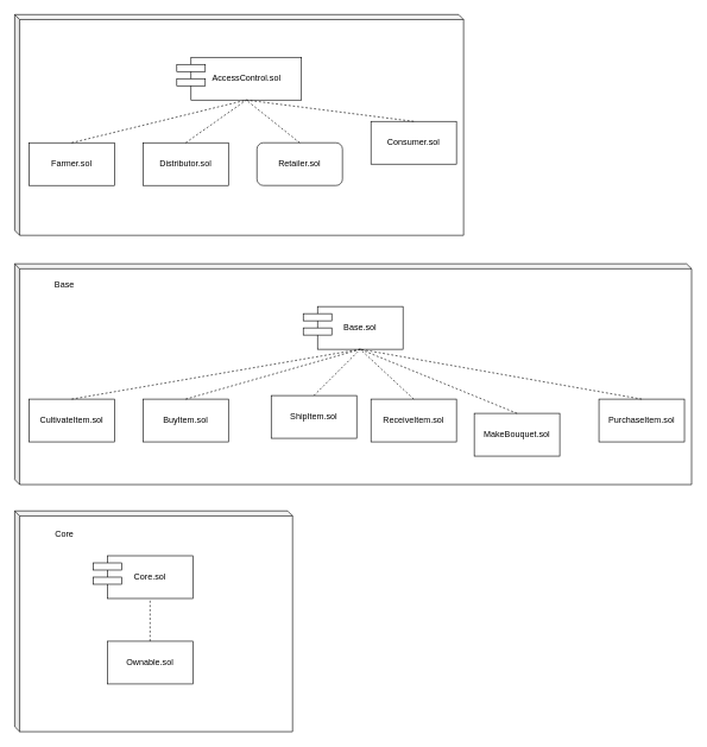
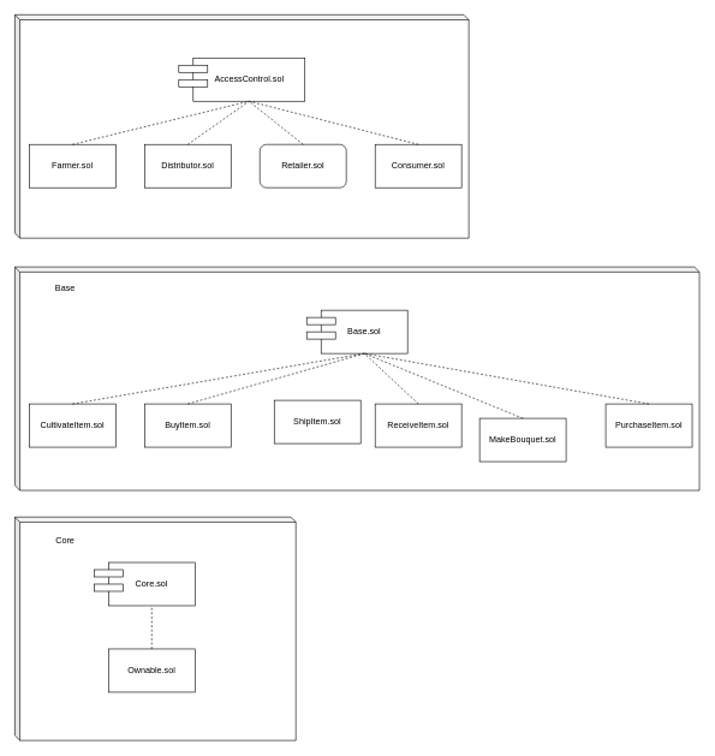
- <mxCell id="9" value="Consumer.sol" style="rounded=0;whiteSpace=wrap;html=1;" vertex="1" parent="1"><mxGeometry x="520" y="170" width="120" height="60" as="geometry" /></mxCell>
+ <mxCell id="9" value="Consumer.sol" style="rounded=0;whiteSpace=wrap;html=1;" vertex="1" parent="1"><mxGeometry x="520" y="200" width="120" height="60" as="geometry" /></mxCell>
- <mxCell id="27" value="" style="endArrow=none;dashed=1;html=1;entryX=0.5;entryY=1;entryDx=0;entryDy=0;exitX=0.5;exitY=0;exitDx=0;exitDy=0;" edge="1" parent="1" source="17" target="22"><mxGeometry width="50" height="50" relative="1" as="geometry"><mxPoint x="270" y="570" as="sourcePoint" /><mxPoint x="515" y="500" as="targetPoint" /></mxGeometry></mxCell>
